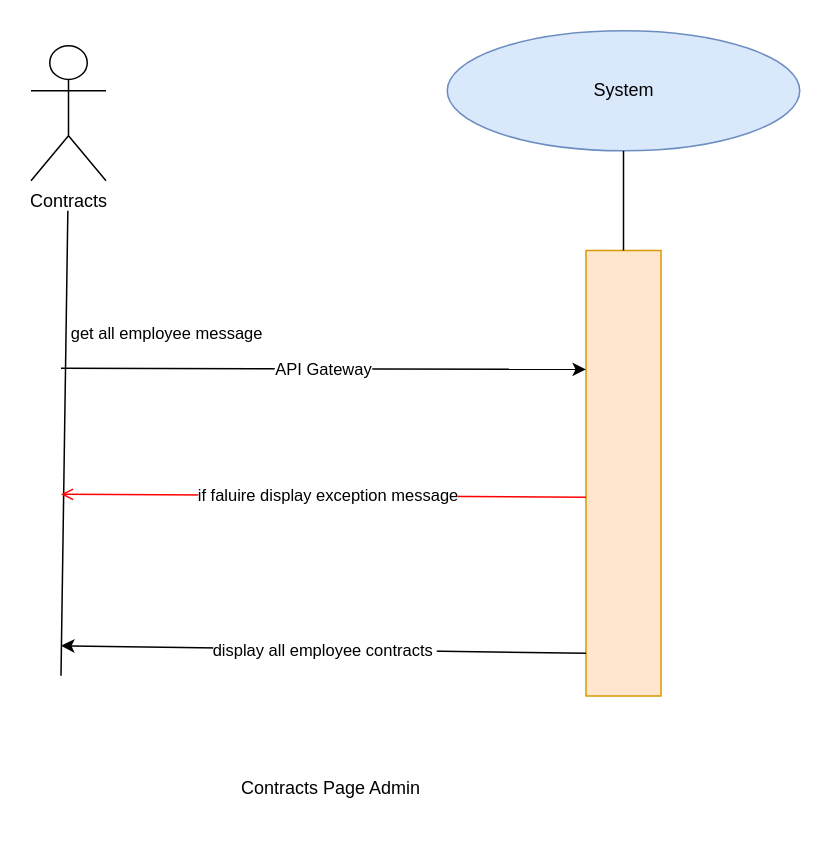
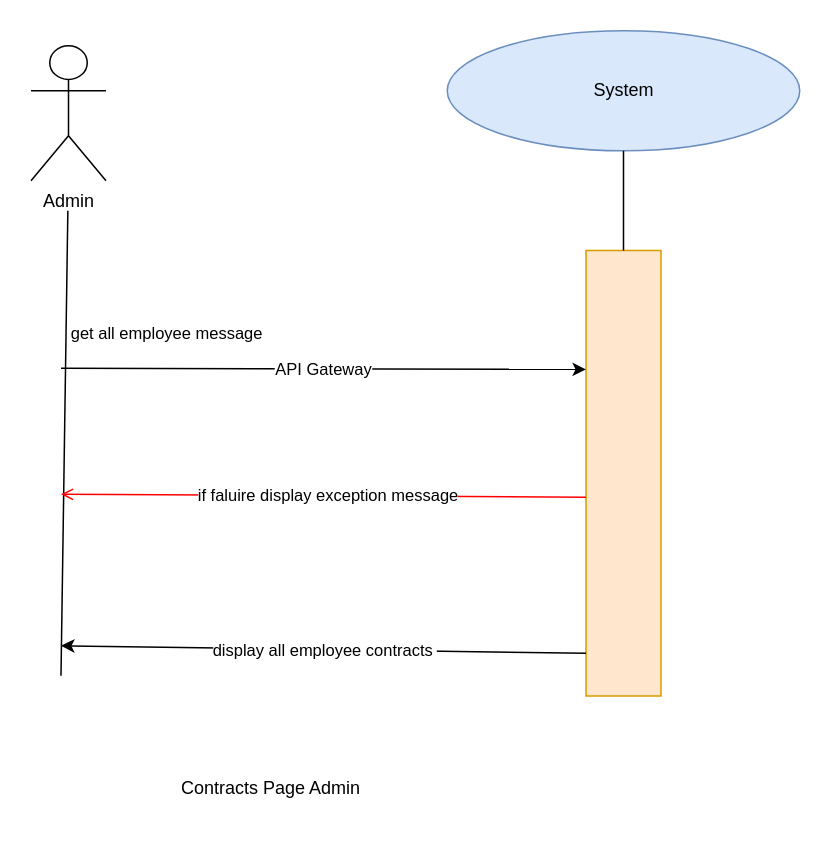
- <mxCell id="8" value="Contracts" style="shape=umlActor;verticalLabelPosition=bottom;verticalAlign=top;html=1;outlineConnect=0;" parent="1" vertex="1"><mxGeometry x="20" y="30" width="50" height="90" as="geometry" /></mxCell>
+ <mxCell id="8" value="Admin" style="shape=umlActor;verticalLabelPosition=bottom;verticalAlign=top;html=1;outlineConnect=0;" parent="1" vertex="1"><mxGeometry x="20" y="30" width="50" height="90" as="geometry" /></mxCell>
- <mxCell id="9" value="&amp;nbsp;Contracts Page Admin" style="text;html=1;align=center;verticalAlign=middle;resizable=0;points=[];autosize=1;strokeColor=none;fillColor=none;" parent="1" vertex="1"><mxGeometry x="142.5" y="510" width="150" height="30" as="geometry" /></mxCell>
+ <mxCell id="9" value="&amp;nbsp;Contracts Page Admin" style="text;html=1;align=center;verticalAlign=middle;resizable=0;points=[];autosize=1;strokeColor=none;fillColor=none;" parent="1" vertex="1"><mxGeometry x="102.5" y="510" width="150" height="30" as="geometry" /></mxCell>
